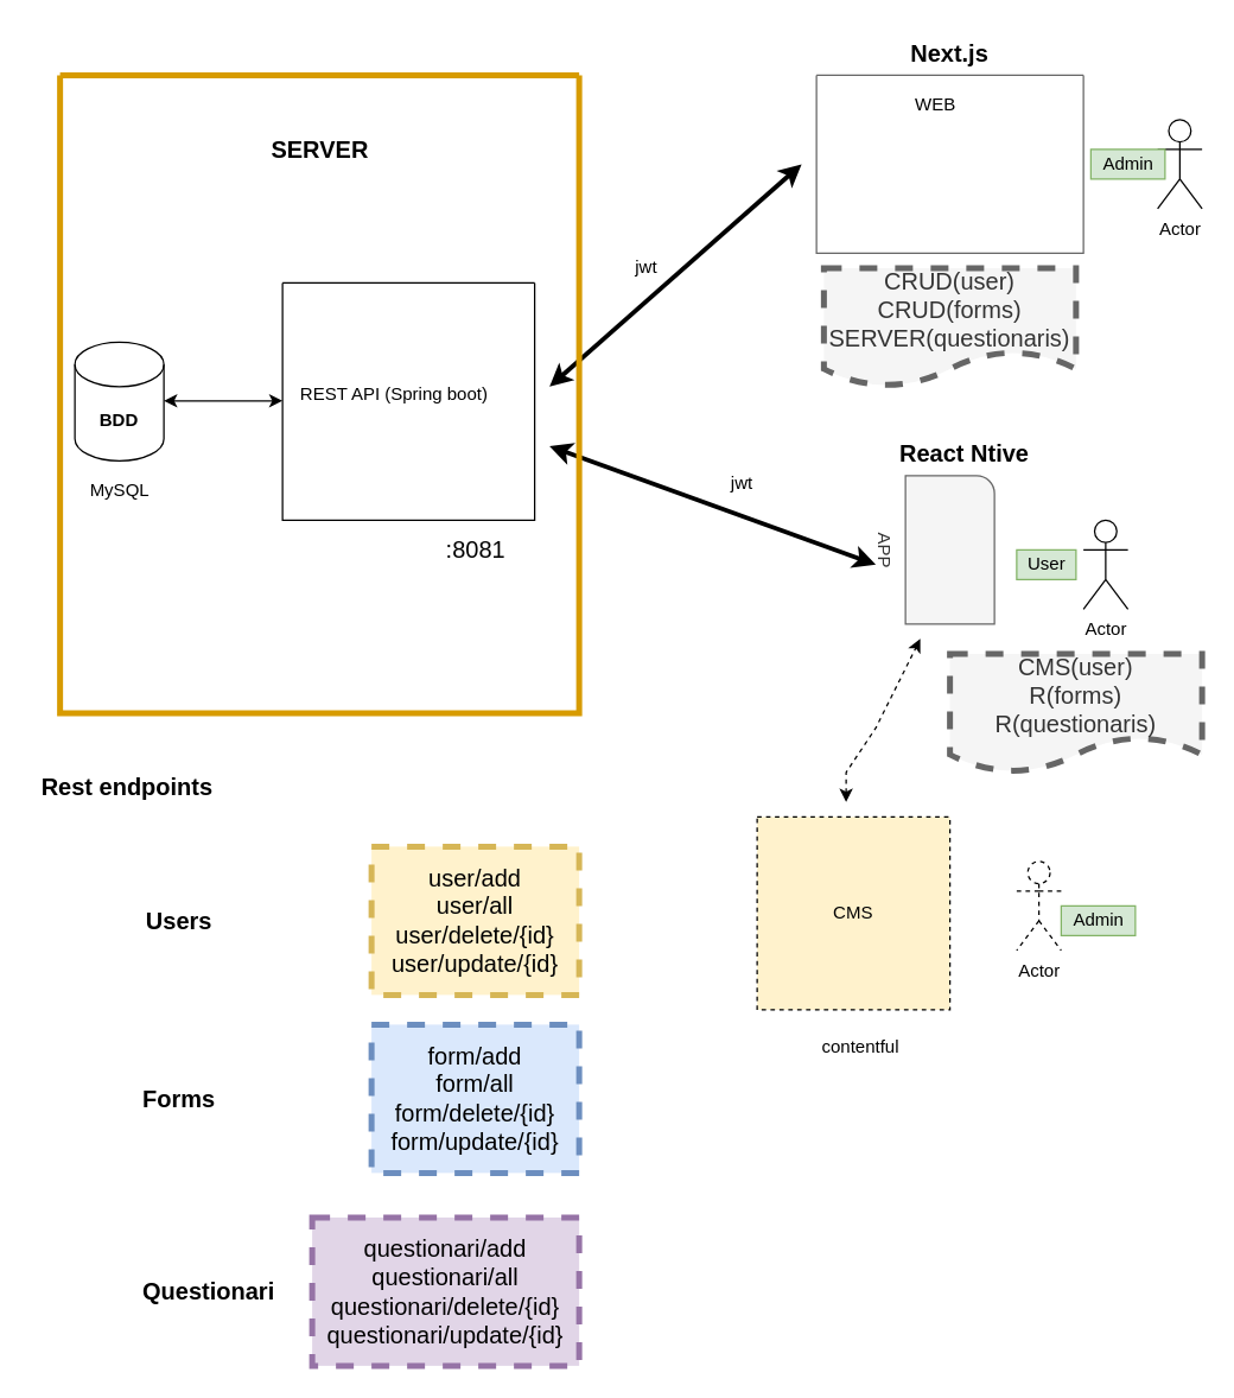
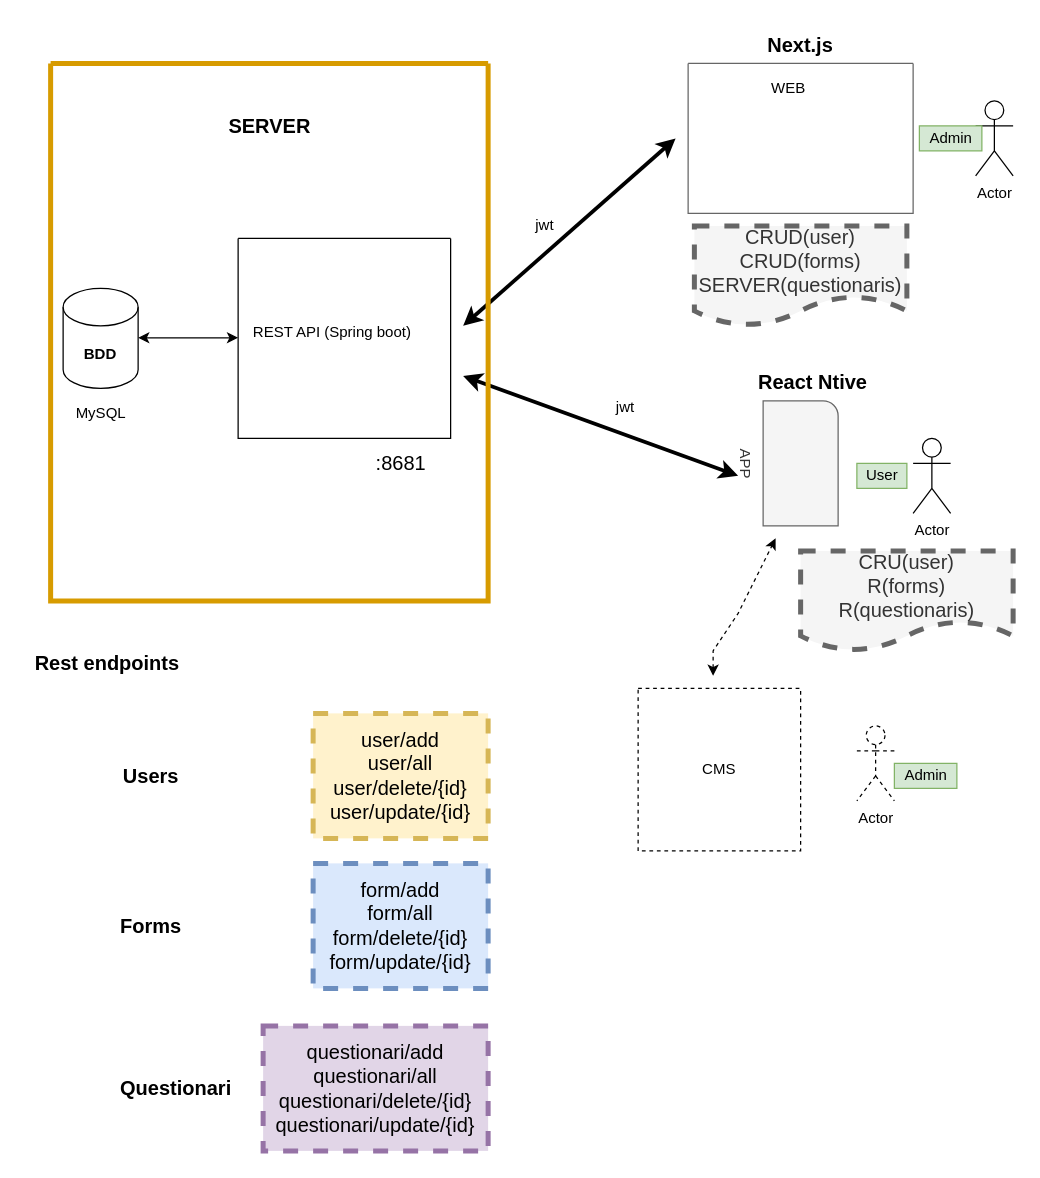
- <mxCell id="36" value=":8081" style="text;html=1;align=center;verticalAlign=middle;resizable=0;points=[];autosize=1;strokeColor=none;fillColor=none;fontSize=16;" vertex="1" parent="1"><mxGeometry x="290" y="360" width="60" height="20" as="geometry" /></mxCell>
+ <mxCell id="36" value=":8681" style="text;html=1;align=center;verticalAlign=middle;resizable=0;points=[];autosize=1;strokeColor=none;fillColor=none;fontSize=16;" vertex="1" parent="1"><mxGeometry x="290" y="360" width="60" height="20" as="geometry" /></mxCell>
- <mxCell id="35" value="CMS(user)&lt;br&gt;R(forms)&lt;br&gt;R(questionaris)" style="shape=document;whiteSpace=wrap;html=1;boundedLbl=1;dashed=1;fontSize=16;strokeWidth=4;fillColor=#f5f5f5;fontColor=#333333;strokeColor=#666666;" vertex="1" parent="1"><mxGeometry x="640" y="440" width="170" height="80" as="geometry" /></mxCell>
+ <mxCell id="35" value="CRU(user)&lt;br&gt;R(forms)&lt;br&gt;R(questionaris)" style="shape=document;whiteSpace=wrap;html=1;boundedLbl=1;dashed=1;fontSize=16;strokeWidth=4;fillColor=#f5f5f5;fontColor=#333333;strokeColor=#666666;" vertex="1" parent="1"><mxGeometry x="640" y="440" width="170" height="80" as="geometry" /></mxCell>
- <mxCell id="15" value="CMS" style="whiteSpace=wrap;html=1;aspect=fixed;dashed=1;fillColor=#fff2cc;" vertex="1" parent="1"><mxGeometry x="510" y="550" width="130" height="130" as="geometry" /></mxCell>
+ <mxCell id="15" value="CMS" style="whiteSpace=wrap;html=1;aspect=fixed;dashed=1;" vertex="1" parent="1"><mxGeometry x="510" y="550" width="130" height="130" as="geometry" /></mxCell>
- <mxCell id="22" value="contentful" style="text;html=1;strokeColor=none;fillColor=none;align=center;verticalAlign=middle;whiteSpace=wrap;rounded=0;" vertex="1" parent="1"><mxGeometry x="550" y="690" width="60" height="30" as="geometry" /></mxCell>
